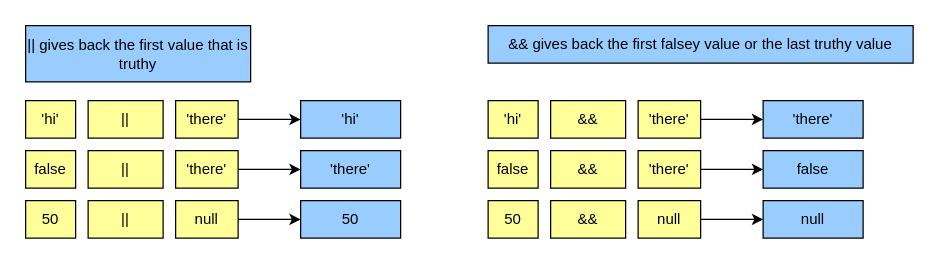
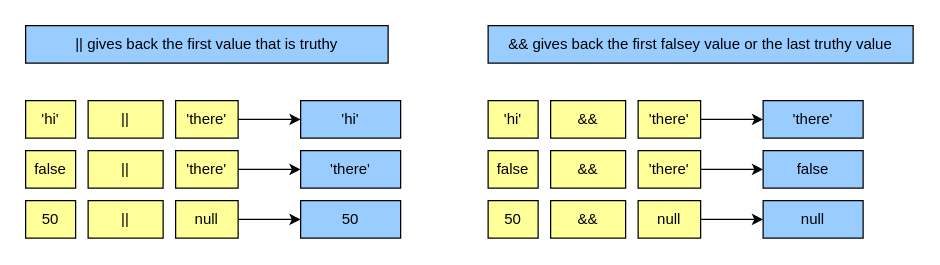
- <mxCell id="2" value="&lt;font color=&quot;#000000&quot;&gt;|| gives back the first value that is truthy&lt;/font&gt;" style="rounded=0;whiteSpace=wrap;html=1;fontFamily=Helvetica;fontSize=12;fontColor=#FFFFFF;fillColor=#99CCFF;" parent="1" vertex="1"><mxGeometry x="20" y="20" width="180" height="45" as="geometry" /></mxCell>
+ <mxCell id="2" value="&lt;font color=&quot;#000000&quot;&gt;|| gives back the first value that is truthy&lt;/font&gt;" style="rounded=0;whiteSpace=wrap;html=1;fontFamily=Helvetica;fontSize=12;fontColor=#FFFFFF;fillColor=#99CCFF;" parent="1" vertex="1"><mxGeometry x="20" y="20" width="290" height="30" as="geometry" /></mxCell>
